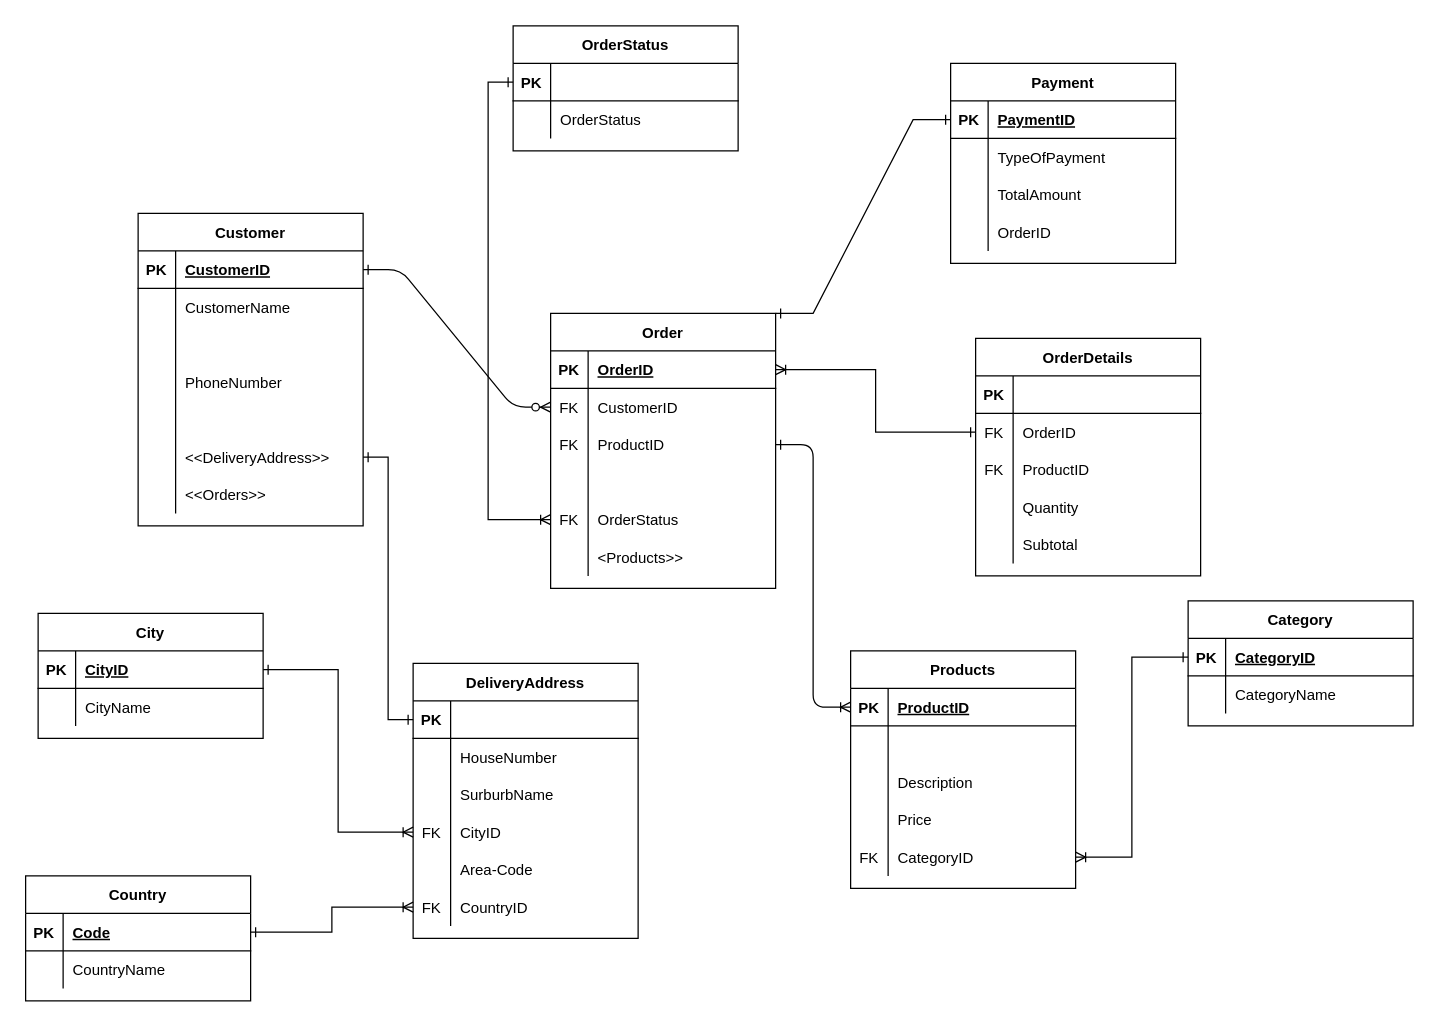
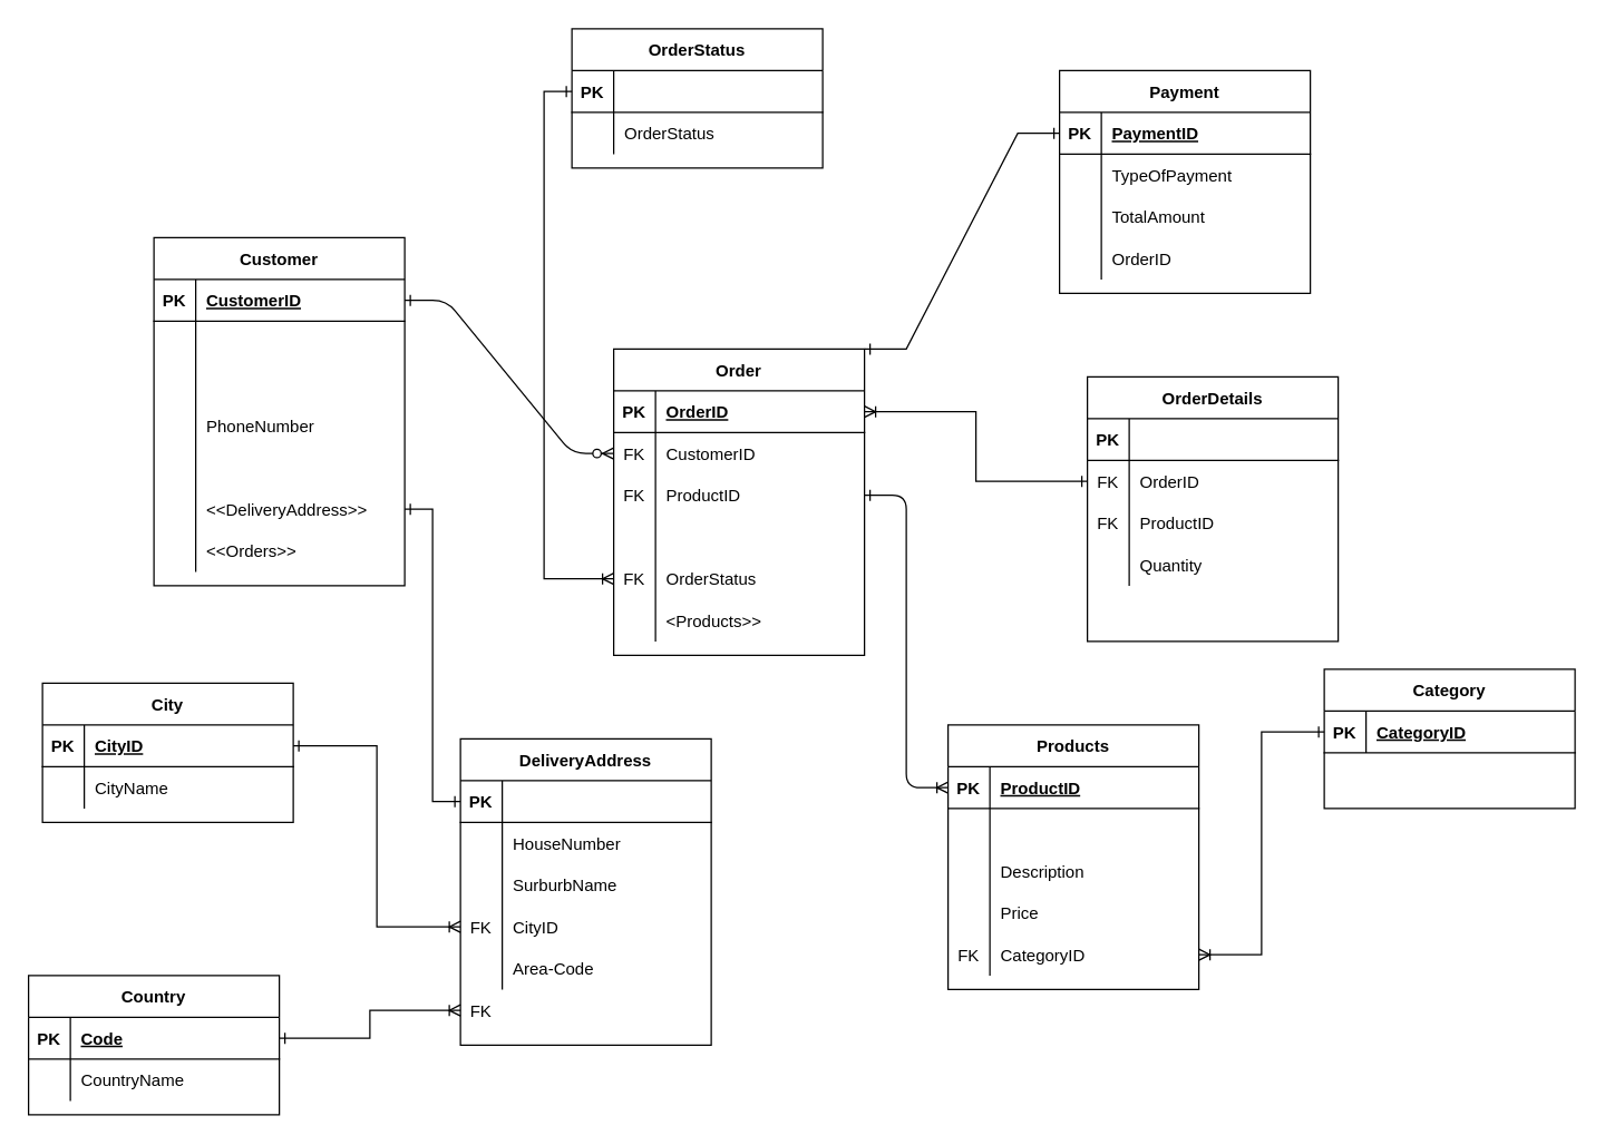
- <mxCell id="41" value="CustomerName" style="shape=partialRectangle;connectable=0;fillColor=none;top=0;left=0;bottom=0;right=0;align=left;spacingLeft=6;overflow=hidden;" parent="39" vertex="1"><mxGeometry x="30" width="150" height="30" as="geometry" /></mxCell>
- <mxCell id="137" value="Subtotal" style="shape=partialRectangle;connectable=0;fillColor=none;top=0;left=0;bottom=0;right=0;align=left;spacingLeft=6;overflow=hidden;" vertex="1" parent="135"><mxGeometry x="30" width="150" height="30" as="geometry" /></mxCell>
- <mxCell id="121" value="CategoryName" style="shape=partialRectangle;connectable=0;fillColor=none;top=0;left=0;bottom=0;right=0;align=left;spacingLeft=6;overflow=hidden;" vertex="1" parent="119"><mxGeometry x="30" width="150" height="30" as="geometry" /></mxCell>
- <mxCell id="94" value="CountryID" style="shape=partialRectangle;connectable=0;fillColor=none;top=0;left=0;bottom=0;right=0;align=left;spacingLeft=6;overflow=hidden;" parent="92" vertex="1"><mxGeometry x="30" width="150" height="30" as="geometry" /></mxCell>
